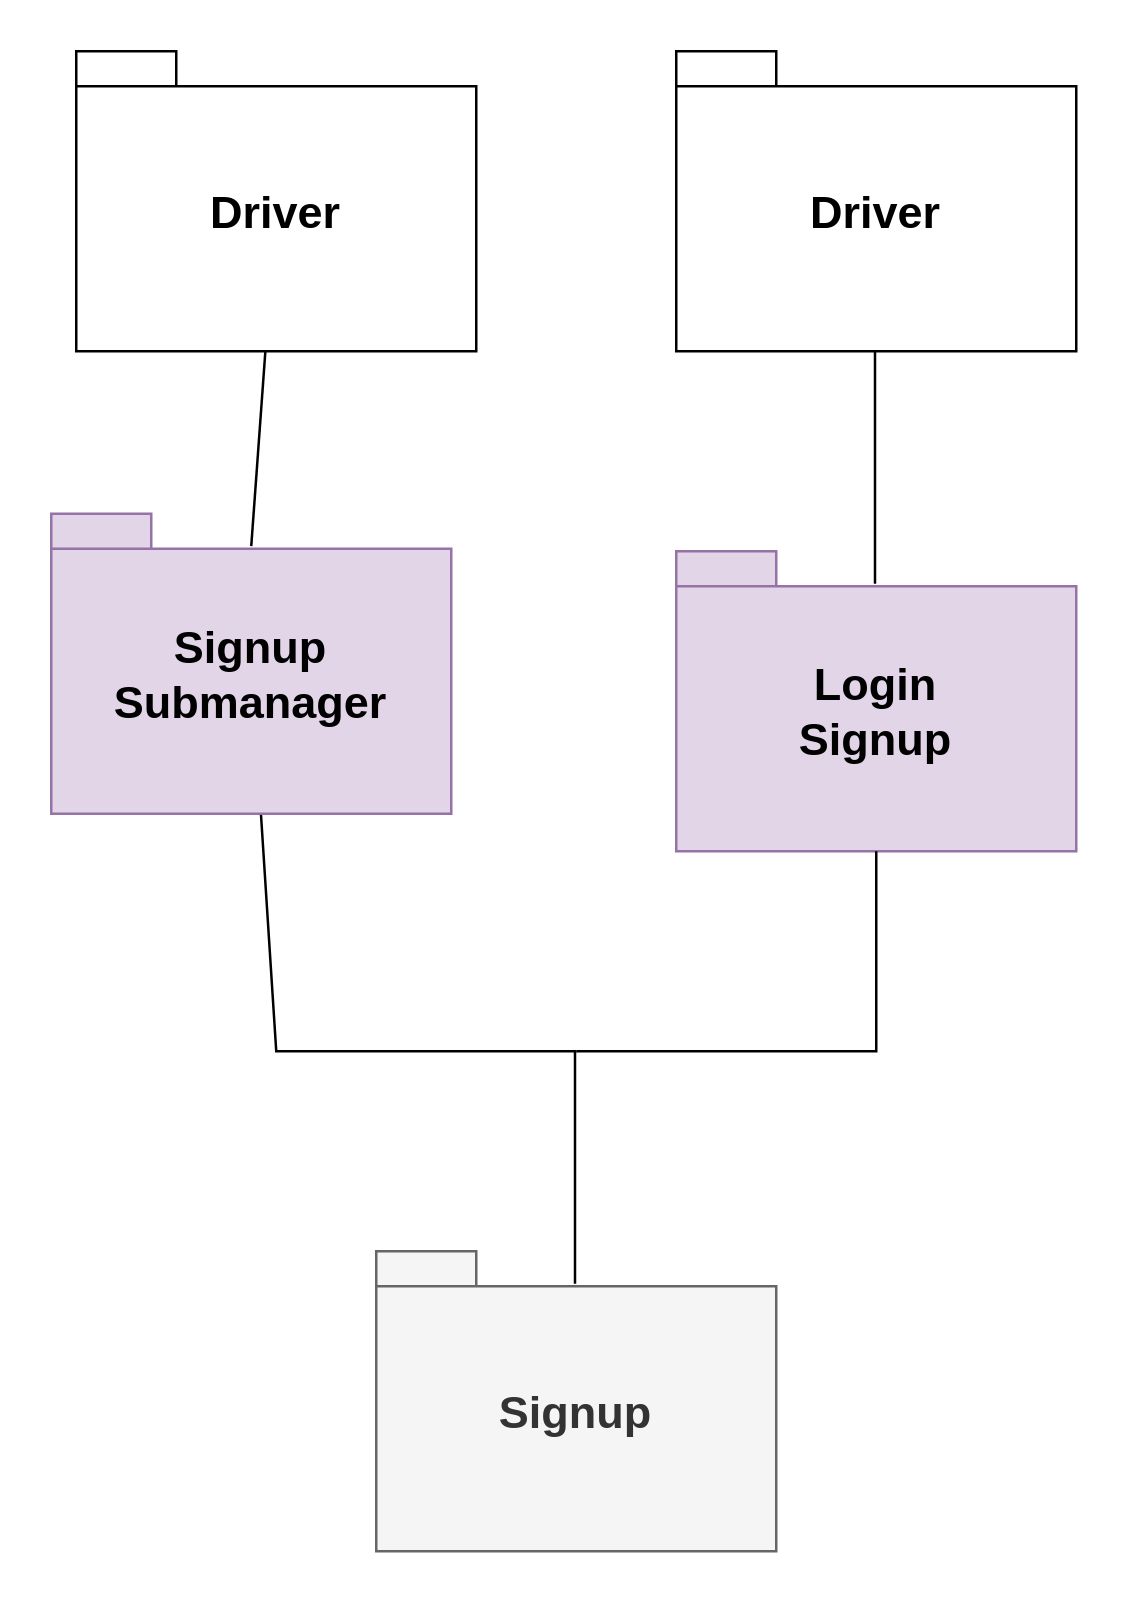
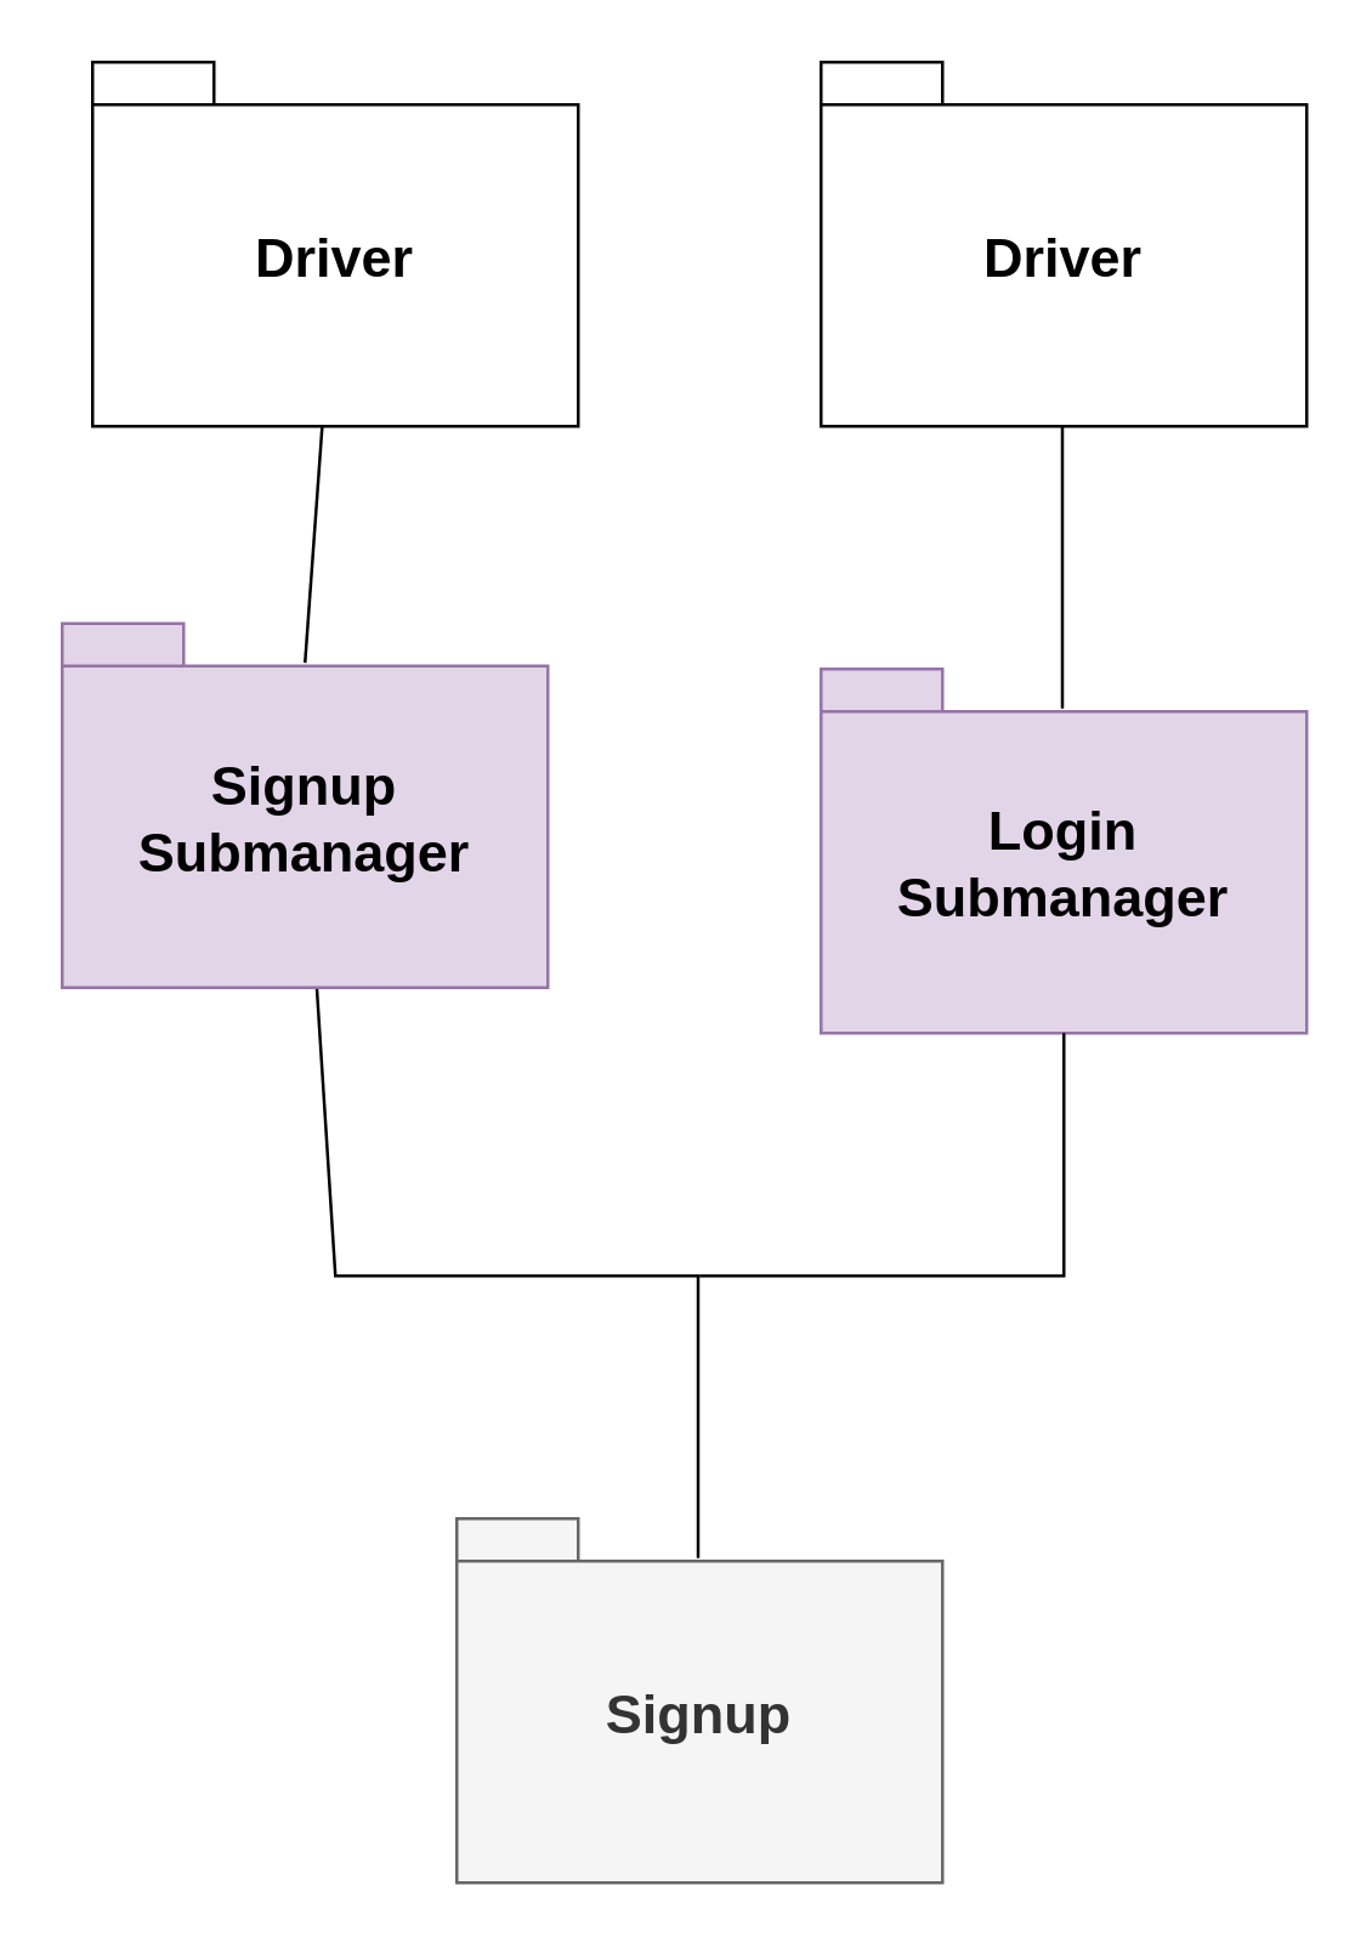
- <mxCell id="6" value="&lt;span&gt;Login&lt;/span&gt;&lt;div&gt;&lt;font&gt;Signup&lt;/font&gt;&lt;/div&gt;" style="shape=folder;fontStyle=1;spacingTop=10;tabWidth=40;tabHeight=14;tabPosition=left;html=1;whiteSpace=wrap;color=#808080;fillColor=#e1d5e7;strokeColor=#9673a6;fontSize=18;" vertex="1" parent="1"><mxGeometry x="270" y="220" width="160" height="120" as="geometry" /></mxCell>
+ <mxCell id="6" value="&lt;span&gt;Login&lt;/span&gt;&lt;div&gt;&lt;font&gt;Submanager&lt;/font&gt;&lt;/div&gt;" style="shape=folder;fontStyle=1;spacingTop=10;tabWidth=40;tabHeight=14;tabPosition=left;html=1;whiteSpace=wrap;color=#808080;fillColor=#e1d5e7;strokeColor=#9673a6;fontSize=18;" vertex="1" parent="1"><mxGeometry x="270" y="220" width="160" height="120" as="geometry" /></mxCell>
